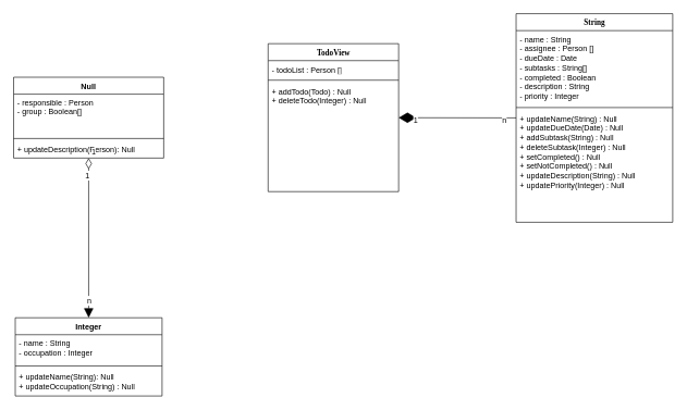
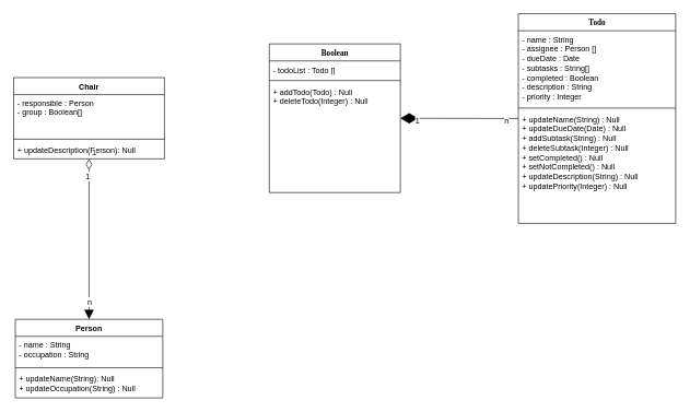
- <mxCell id="6" value="String" style="swimlane;html=1;fontStyle=1;align=center;verticalAlign=top;childLayout=stackLayout;horizontal=1;startSize=26;horizontalStack=0;resizeParent=1;resizeLast=0;collapsible=1;marginBottom=0;swimlaneFillColor=#ffffff;rounded=0;shadow=0;comic=0;labelBackgroundColor=none;strokeColor=#000000;strokeWidth=1;fillColor=none;fontFamily=Verdana;fontSize=12;fontColor=#000000;" parent="1" vertex="1"><mxGeometry x="790" y="20.5" width="240" height="320" as="geometry"><mxRectangle x="90" y="83" width="90" height="26" as="alternateBounds" /></mxGeometry></mxCell>
+ <mxCell id="6" value="Todo" style="swimlane;html=1;fontStyle=1;align=center;verticalAlign=top;childLayout=stackLayout;horizontal=1;startSize=26;horizontalStack=0;resizeParent=1;resizeLast=0;collapsible=1;marginBottom=0;swimlaneFillColor=#ffffff;rounded=0;shadow=0;comic=0;labelBackgroundColor=none;strokeColor=#000000;strokeWidth=1;fillColor=none;fontFamily=Verdana;fontSize=12;fontColor=#000000;" parent="1" vertex="1"><mxGeometry x="790" y="20.5" width="240" height="320" as="geometry"><mxRectangle x="90" y="83" width="90" height="26" as="alternateBounds" /></mxGeometry></mxCell>
- <mxCell id="2" value="TodoView" style="swimlane;html=1;fontStyle=1;align=center;verticalAlign=top;childLayout=stackLayout;horizontal=1;startSize=26;horizontalStack=0;resizeParent=1;resizeLast=0;collapsible=1;marginBottom=0;swimlaneFillColor=#ffffff;rounded=0;shadow=0;comic=0;labelBackgroundColor=none;strokeColor=#000000;strokeWidth=1;fillColor=none;fontFamily=Verdana;fontSize=12;fontColor=#000000;" parent="1" vertex="1"><mxGeometry x="410" y="66.5" width="200" height="227" as="geometry"><mxRectangle x="90" y="83" width="90" height="26" as="alternateBounds" /></mxGeometry></mxCell>
+ <mxCell id="2" value="Boolean" style="swimlane;html=1;fontStyle=1;align=center;verticalAlign=top;childLayout=stackLayout;horizontal=1;startSize=26;horizontalStack=0;resizeParent=1;resizeLast=0;collapsible=1;marginBottom=0;swimlaneFillColor=#ffffff;rounded=0;shadow=0;comic=0;labelBackgroundColor=none;strokeColor=#000000;strokeWidth=1;fillColor=none;fontFamily=Verdana;fontSize=12;fontColor=#000000;" parent="1" vertex="1"><mxGeometry x="410" y="66.5" width="200" height="227" as="geometry"><mxRectangle x="90" y="83" width="90" height="26" as="alternateBounds" /></mxGeometry></mxCell>
- <mxCell id="3" value="- todoList : Person []" style="text;html=1;strokeColor=none;fillColor=none;align=left;verticalAlign=top;spacingLeft=4;spacingRight=4;whiteSpace=wrap;overflow=hidden;rotatable=0;points=[[0,0.5],[1,0.5]];portConstraint=eastwest;" parent="2" vertex="1"><mxGeometry y="26" width="200" height="26" as="geometry" /></mxCell>
+ <mxCell id="3" value="- todoList : Todo []" style="text;html=1;strokeColor=none;fillColor=none;align=left;verticalAlign=top;spacingLeft=4;spacingRight=4;whiteSpace=wrap;overflow=hidden;rotatable=0;points=[[0,0.5],[1,0.5]];portConstraint=eastwest;" parent="2" vertex="1"><mxGeometry y="26" width="200" height="26" as="geometry" /></mxCell>
- <mxCell id="10" value="Null" style="swimlane;fontStyle=1;align=center;verticalAlign=top;childLayout=stackLayout;horizontal=1;startSize=26;horizontalStack=0;resizeParent=1;resizeParentMax=0;resizeLast=0;collapsible=1;marginBottom=0;" parent="1" vertex="1"><mxGeometry x="20" y="118" width="230" height="124" as="geometry" /></mxCell>
+ <mxCell id="10" value="Chair" style="swimlane;fontStyle=1;align=center;verticalAlign=top;childLayout=stackLayout;horizontal=1;startSize=26;horizontalStack=0;resizeParent=1;resizeParentMax=0;resizeLast=0;collapsible=1;marginBottom=0;" parent="1" vertex="1"><mxGeometry x="20" y="118" width="230" height="124" as="geometry" /></mxCell>
- <mxCell id="17" value="Integer" style="swimlane;fontStyle=1;align=center;verticalAlign=top;childLayout=stackLayout;horizontal=1;startSize=26;horizontalStack=0;resizeParent=1;resizeParentMax=0;resizeLast=0;collapsible=1;marginBottom=0;" vertex="1" parent="1"><mxGeometry x="22.5" y="487" width="225" height="120" as="geometry" /></mxCell>
+ <mxCell id="17" value="Person" style="swimlane;fontStyle=1;align=center;verticalAlign=top;childLayout=stackLayout;horizontal=1;startSize=26;horizontalStack=0;resizeParent=1;resizeParentMax=0;resizeLast=0;collapsible=1;marginBottom=0;" vertex="1" parent="1"><mxGeometry x="22.5" y="487" width="225" height="120" as="geometry" /></mxCell>
- <mxCell id="18" value="- name : String&#10;- occupation : Integer&#10;" style="text;strokeColor=none;fillColor=none;align=left;verticalAlign=top;spacingLeft=4;spacingRight=4;overflow=hidden;rotatable=0;points=[[0,0.5],[1,0.5]];portConstraint=eastwest;" vertex="1" parent="17"><mxGeometry y="26" width="225" height="44" as="geometry" /></mxCell>
+ <mxCell id="18" value="- name : String&#10;- occupation : String&#10;" style="text;strokeColor=none;fillColor=none;align=left;verticalAlign=top;spacingLeft=4;spacingRight=4;overflow=hidden;rotatable=0;points=[[0,0.5],[1,0.5]];portConstraint=eastwest;" vertex="1" parent="17"><mxGeometry y="26" width="225" height="44" as="geometry" /></mxCell>
